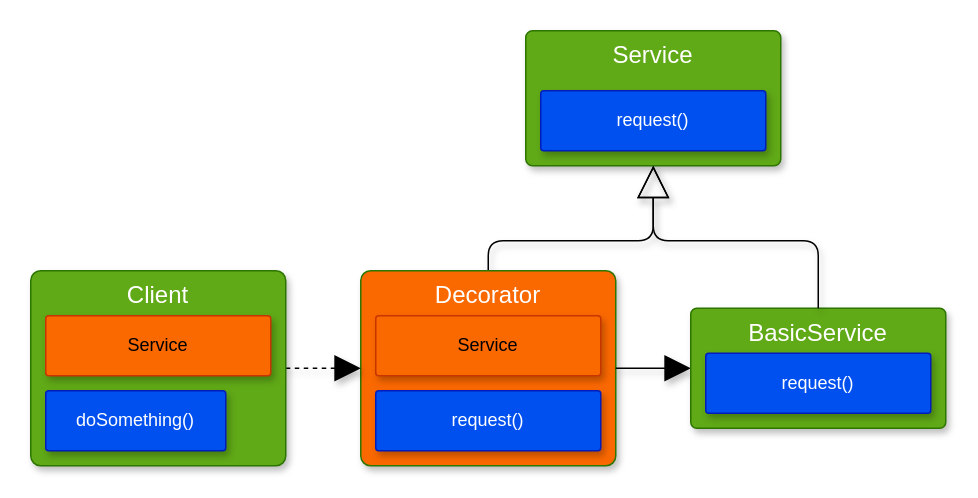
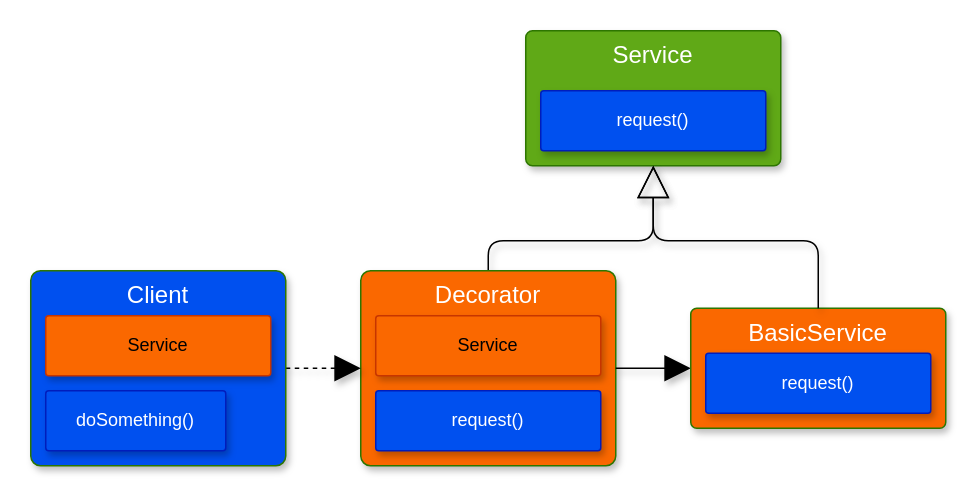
- <mxCell id="10" value="&lt;font style=&quot;font-size: 16px&quot;&gt;Client&lt;/font&gt;" style="rounded=1;whiteSpace=wrap;html=1;arcSize=5;verticalAlign=top;fillColor=#60a917;strokeColor=#2D7600;fontColor=#ffffff;shadow=1;" parent="1" vertex="1"><mxGeometry y="180" width="170" height="130" as="geometry" x="20" /></mxCell>
+ <mxCell id="10" value="&lt;font style=&quot;font-size: 16px&quot;&gt;Client&lt;/font&gt;" style="rounded=1;whiteSpace=wrap;html=1;arcSize=5;verticalAlign=top;fillColor=#0050ef;strokeColor=#2D7600;fontColor=#ffffff;shadow=1;" parent="1" vertex="1"><mxGeometry y="180" width="170" height="130" as="geometry" x="20" /></mxCell>
- <mxCell id="13" value="&lt;font style=&quot;font-size: 16px&quot;&gt;BasicService&lt;/font&gt;" style="rounded=1;whiteSpace=wrap;html=1;arcSize=5;verticalAlign=top;fillColor=#60a917;strokeColor=#2D7600;fontColor=#ffffff;shadow=1;" parent="1" vertex="1"><mxGeometry x="460" y="205" width="170" height="80" as="geometry" /></mxCell>
+ <mxCell id="13" value="&lt;font style=&quot;font-size: 16px&quot;&gt;BasicService&lt;/font&gt;" style="rounded=1;whiteSpace=wrap;html=1;arcSize=5;verticalAlign=top;fillColor=#fa6800;strokeColor=#2D7600;fontColor=#ffffff;shadow=1;" parent="1" vertex="1"><mxGeometry x="460" y="205" width="170" height="80" as="geometry" /></mxCell>
